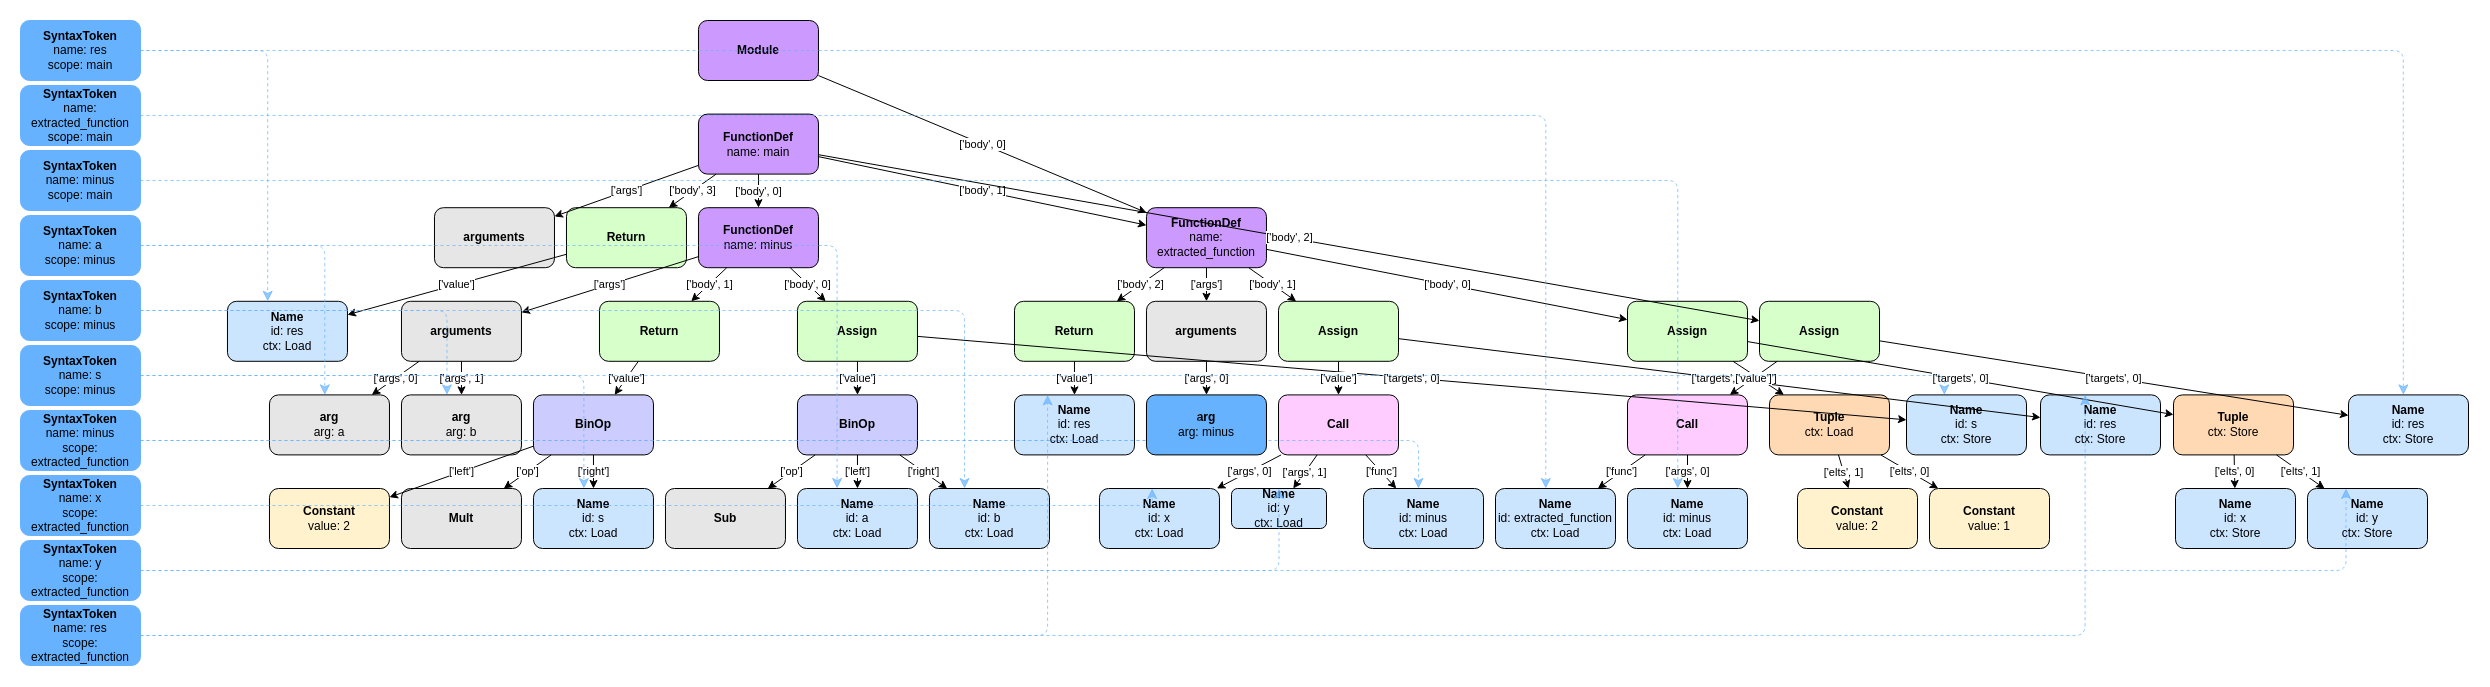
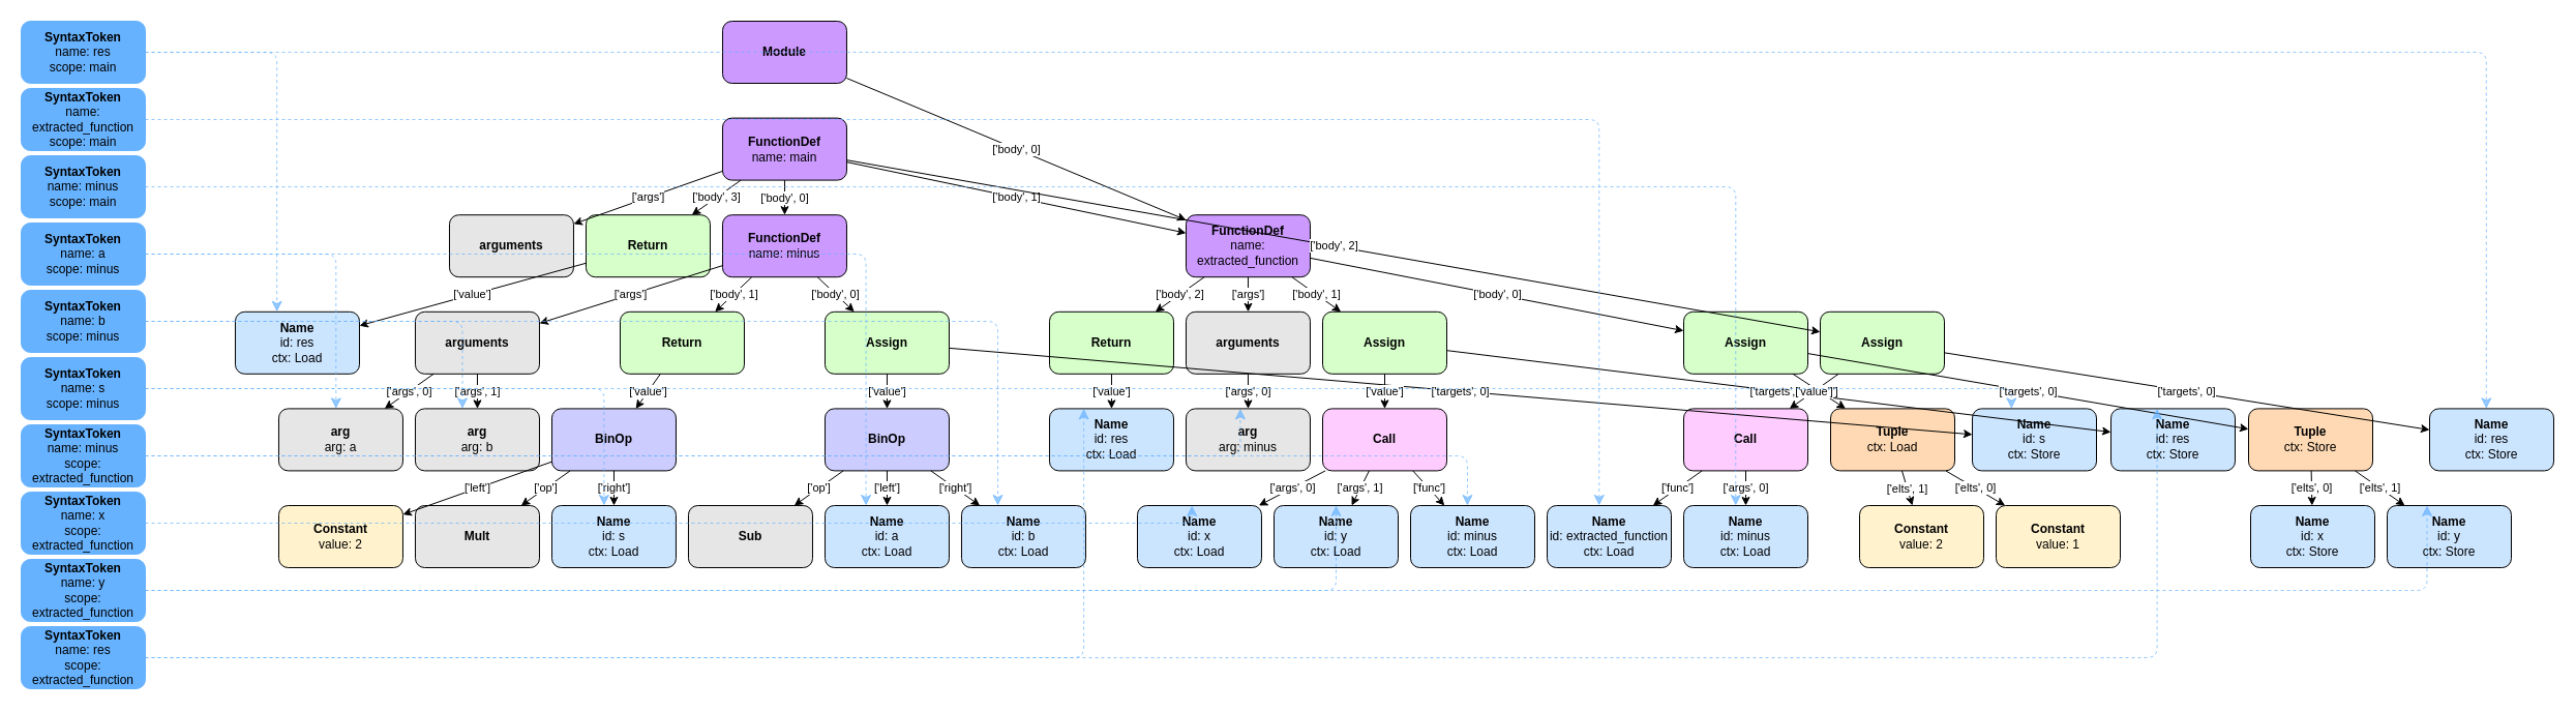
- <mxCell id="22" value="&lt;b&gt;arg&lt;/b&gt;&lt;br&gt;arg: minus" style="whiteSpace=wrap;html=1;rounded=1;fillColor=#66b2ff;strokeColor=#000000;" parent="1" vertex="1"><mxGeometry x="1145.98" y="394.4" width="120" height="60" as="geometry" /></mxCell>
+ <mxCell id="22" value="&lt;b&gt;arg&lt;/b&gt;&lt;br&gt;arg: minus" style="whiteSpace=wrap;html=1;rounded=1;fillColor=#E6E6E6;strokeColor=#000000" parent="1" vertex="1"><mxGeometry x="1145.98" y="394.4" width="120" height="60" as="geometry" /></mxCell>
- <mxCell id="35" value="&lt;b&gt;Name&lt;/b&gt;&lt;br&gt;id: y&lt;br&gt;ctx: Load" style="whiteSpace=wrap;html=1;rounded=1;fillColor=#CCE5FF;strokeColor=#000000" parent="1" vertex="1"><mxGeometry x="1231" y="488" width="95" height="40" as="geometry" /></mxCell>
+ <mxCell id="35" value="&lt;b&gt;Name&lt;/b&gt;&lt;br&gt;id: y&lt;br&gt;ctx: Load" style="whiteSpace=wrap;html=1;rounded=1;fillColor=#CCE5FF;strokeColor=#000000" parent="1" vertex="1"><mxGeometry x="1231" y="488" width="120" height="60" as="geometry" /></mxCell>
